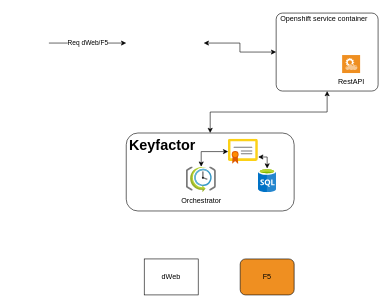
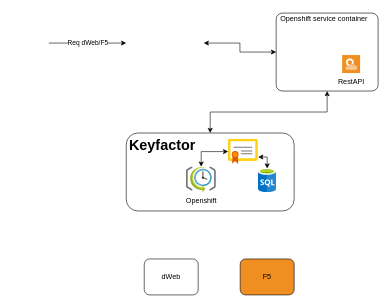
- <mxCell id="14" value="Orchestrator" style="aspect=fixed;html=1;points=[];align=center;image;fontSize=12;image=img/lib/mscae/SchedulerJobCollection.svg;" vertex="1" parent="1"><mxGeometry x="310" y="277.22" width="50" height="43" as="geometry" /></mxCell>
+ <mxCell id="14" value="Openshift" style="aspect=fixed;html=1;points=[];align=center;image;fontSize=12;image=img/lib/mscae/SchedulerJobCollection.svg;" vertex="1" parent="1"><mxGeometry x="310" y="277.22" width="50" height="43" as="geometry" /></mxCell>
- <mxCell id="17" value="dWeb" style="whiteSpace=wrap;html=1;rounded=0;" vertex="1" parent="1"><mxGeometry x="240" y="431" width="90" height="60" as="geometry" /></mxCell>
+ <mxCell id="17" value="dWeb" style="rounded=1;whiteSpace=wrap;html=1;" vertex="1" parent="1"><mxGeometry x="240" y="431" width="90" height="60" as="geometry" /></mxCell>
